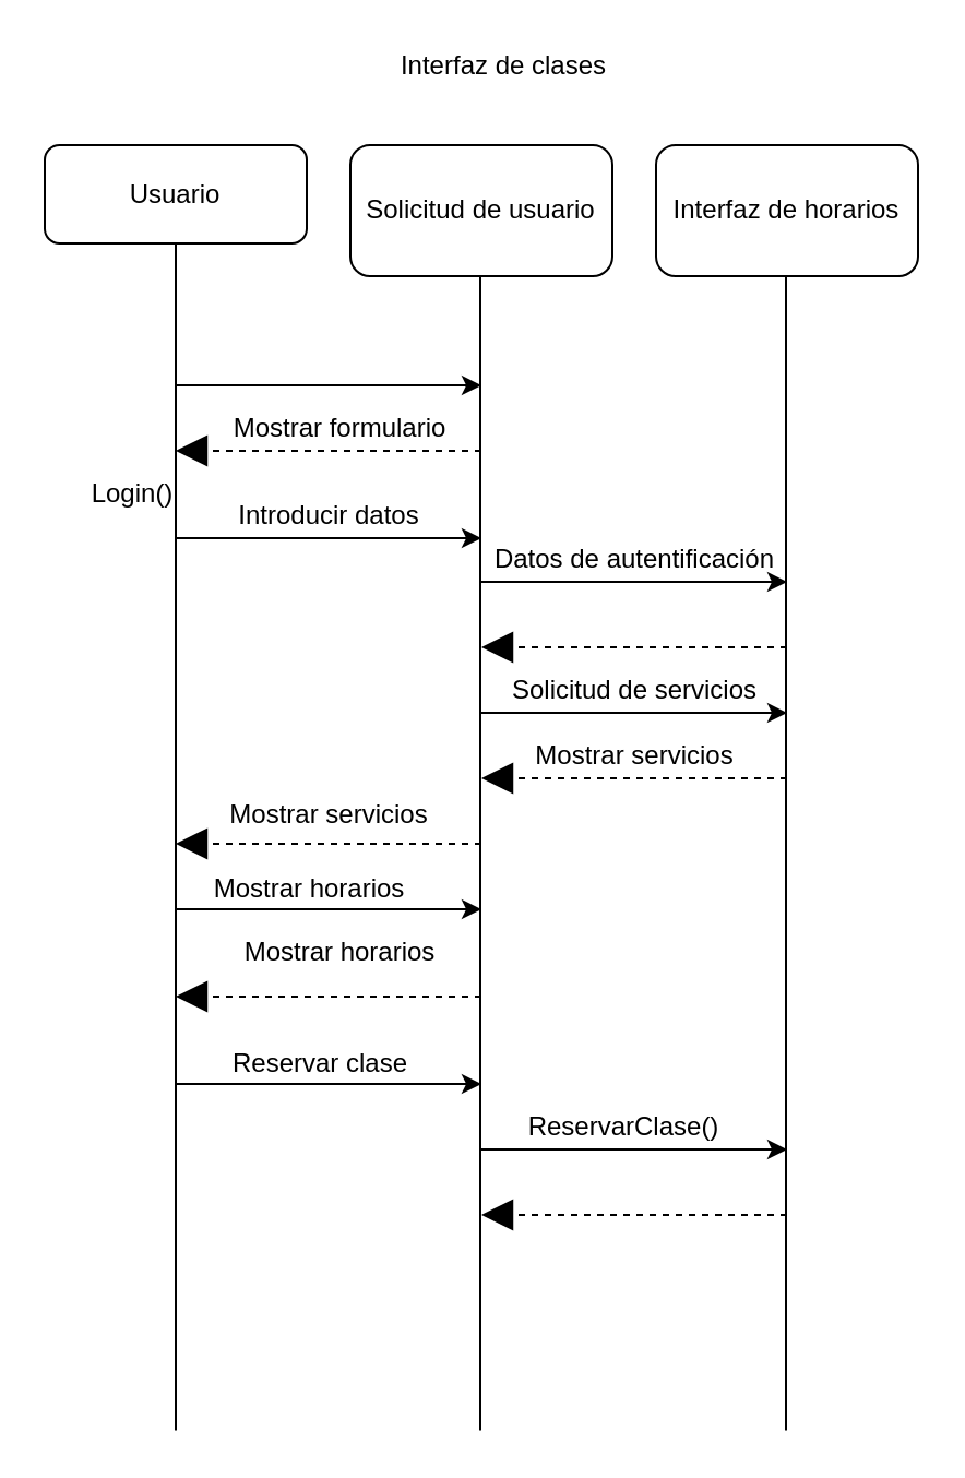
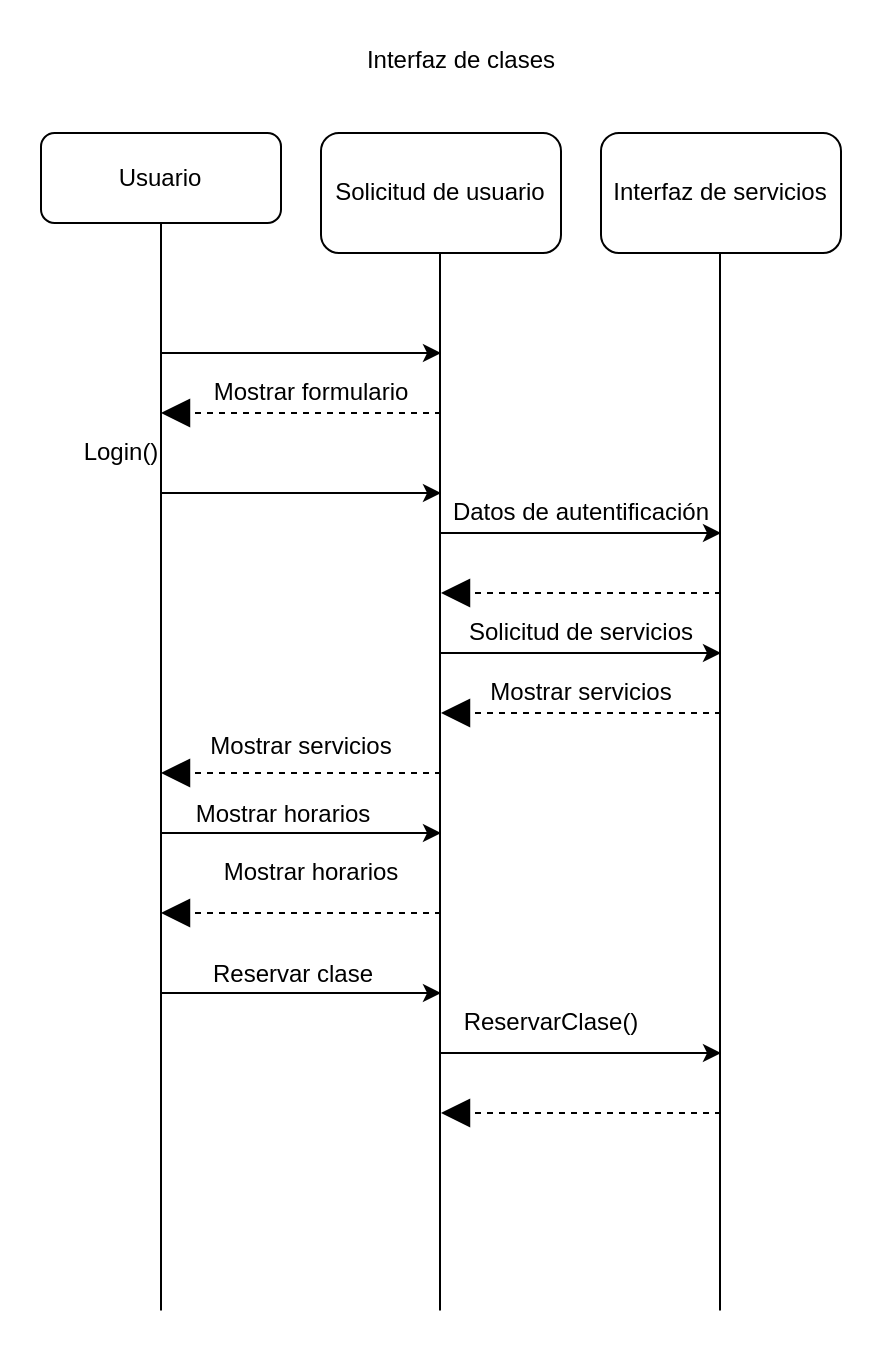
- <mxCell id="4" value="Interfaz de horarios" style="rounded=1;whiteSpace=wrap;html=1;" vertex="1" parent="1"><mxGeometry x="300" y="66" width="120" height="60" as="geometry" /></mxCell>
+ <mxCell id="4" value="Interfaz de servicios" style="rounded=1;whiteSpace=wrap;html=1;" vertex="1" parent="1"><mxGeometry x="300" y="66" width="120" height="60" as="geometry" /></mxCell>
- <mxCell id="14" value="Introducir datos&lt;br&gt;" style="text;html=1;align=center;verticalAlign=middle;resizable=0;points=[];autosize=1;" vertex="1" parent="1"><mxGeometry x="100" y="226" width="100" height="20" as="geometry" /></mxCell>
- <mxCell id="31" value="ReservarClase()" style="text;html=1;align=center;verticalAlign=middle;resizable=0;points=[];autosize=1;" vertex="1" parent="1"><mxGeometry x="235" y="506" width="100" height="20" as="geometry" /></mxCell>
+ <mxCell id="31" value="ReservarClase()" style="text;html=1;align=center;verticalAlign=middle;resizable=0;points=[];autosize=1;" vertex="1" parent="1"><mxGeometry x="225" y="501" width="100" height="20" as="geometry" /></mxCell>
